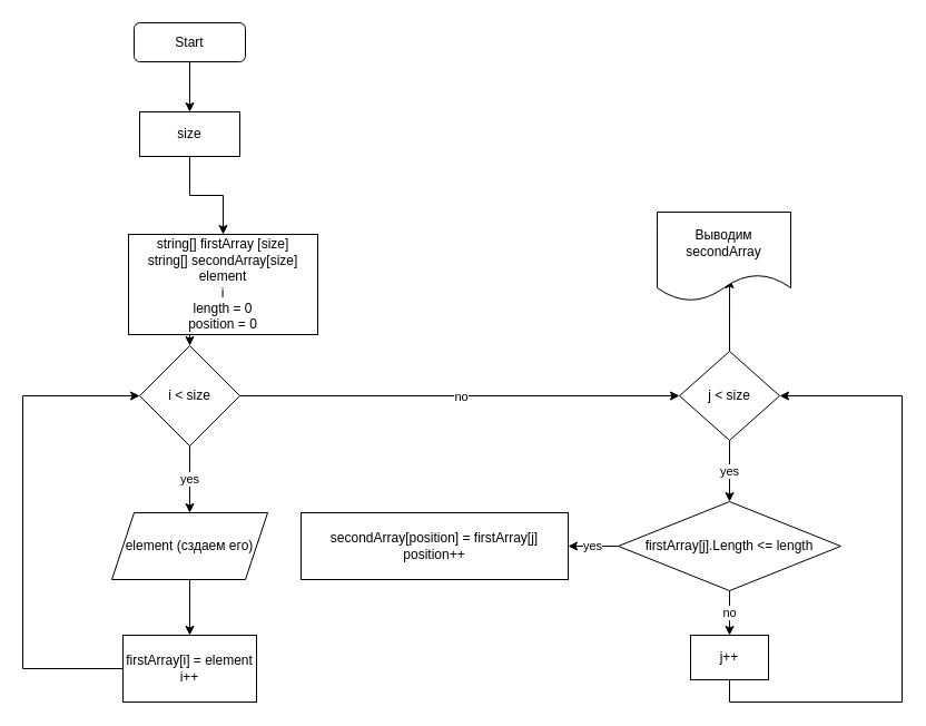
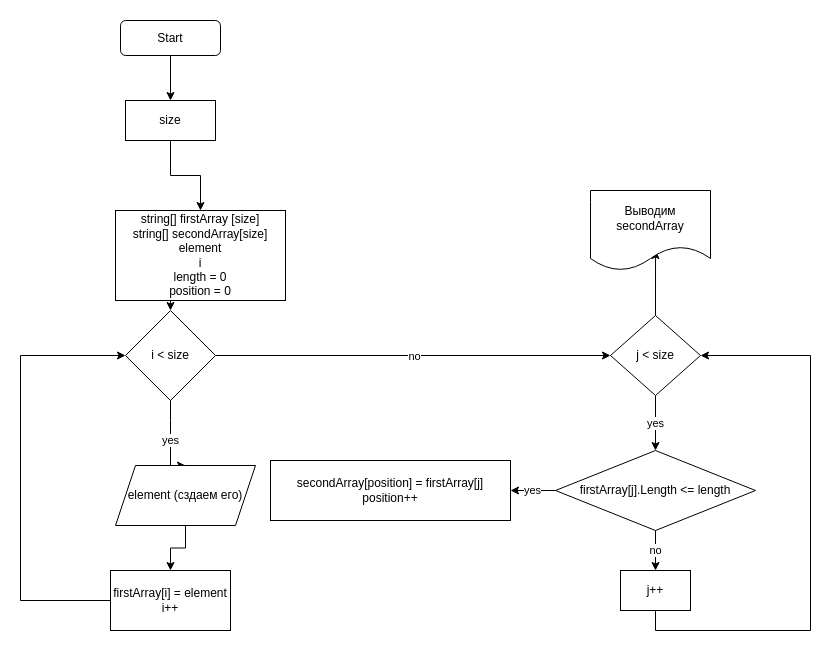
- <mxCell id="11" value="element (сздаем его)" style="shape=parallelogram;perimeter=parallelogramPerimeter;whiteSpace=wrap;html=1;fixedSize=1;" vertex="1" parent="1"><mxGeometry x="100" y="460" width="140" height="60" as="geometry" /></mxCell>
+ <mxCell id="11" value="element (сздаем его)" style="shape=parallelogram;perimeter=parallelogramPerimeter;whiteSpace=wrap;html=1;fixedSize=1;" vertex="1" parent="1"><mxGeometry x="115" y="465" width="140" height="60" as="geometry" /></mxCell>
